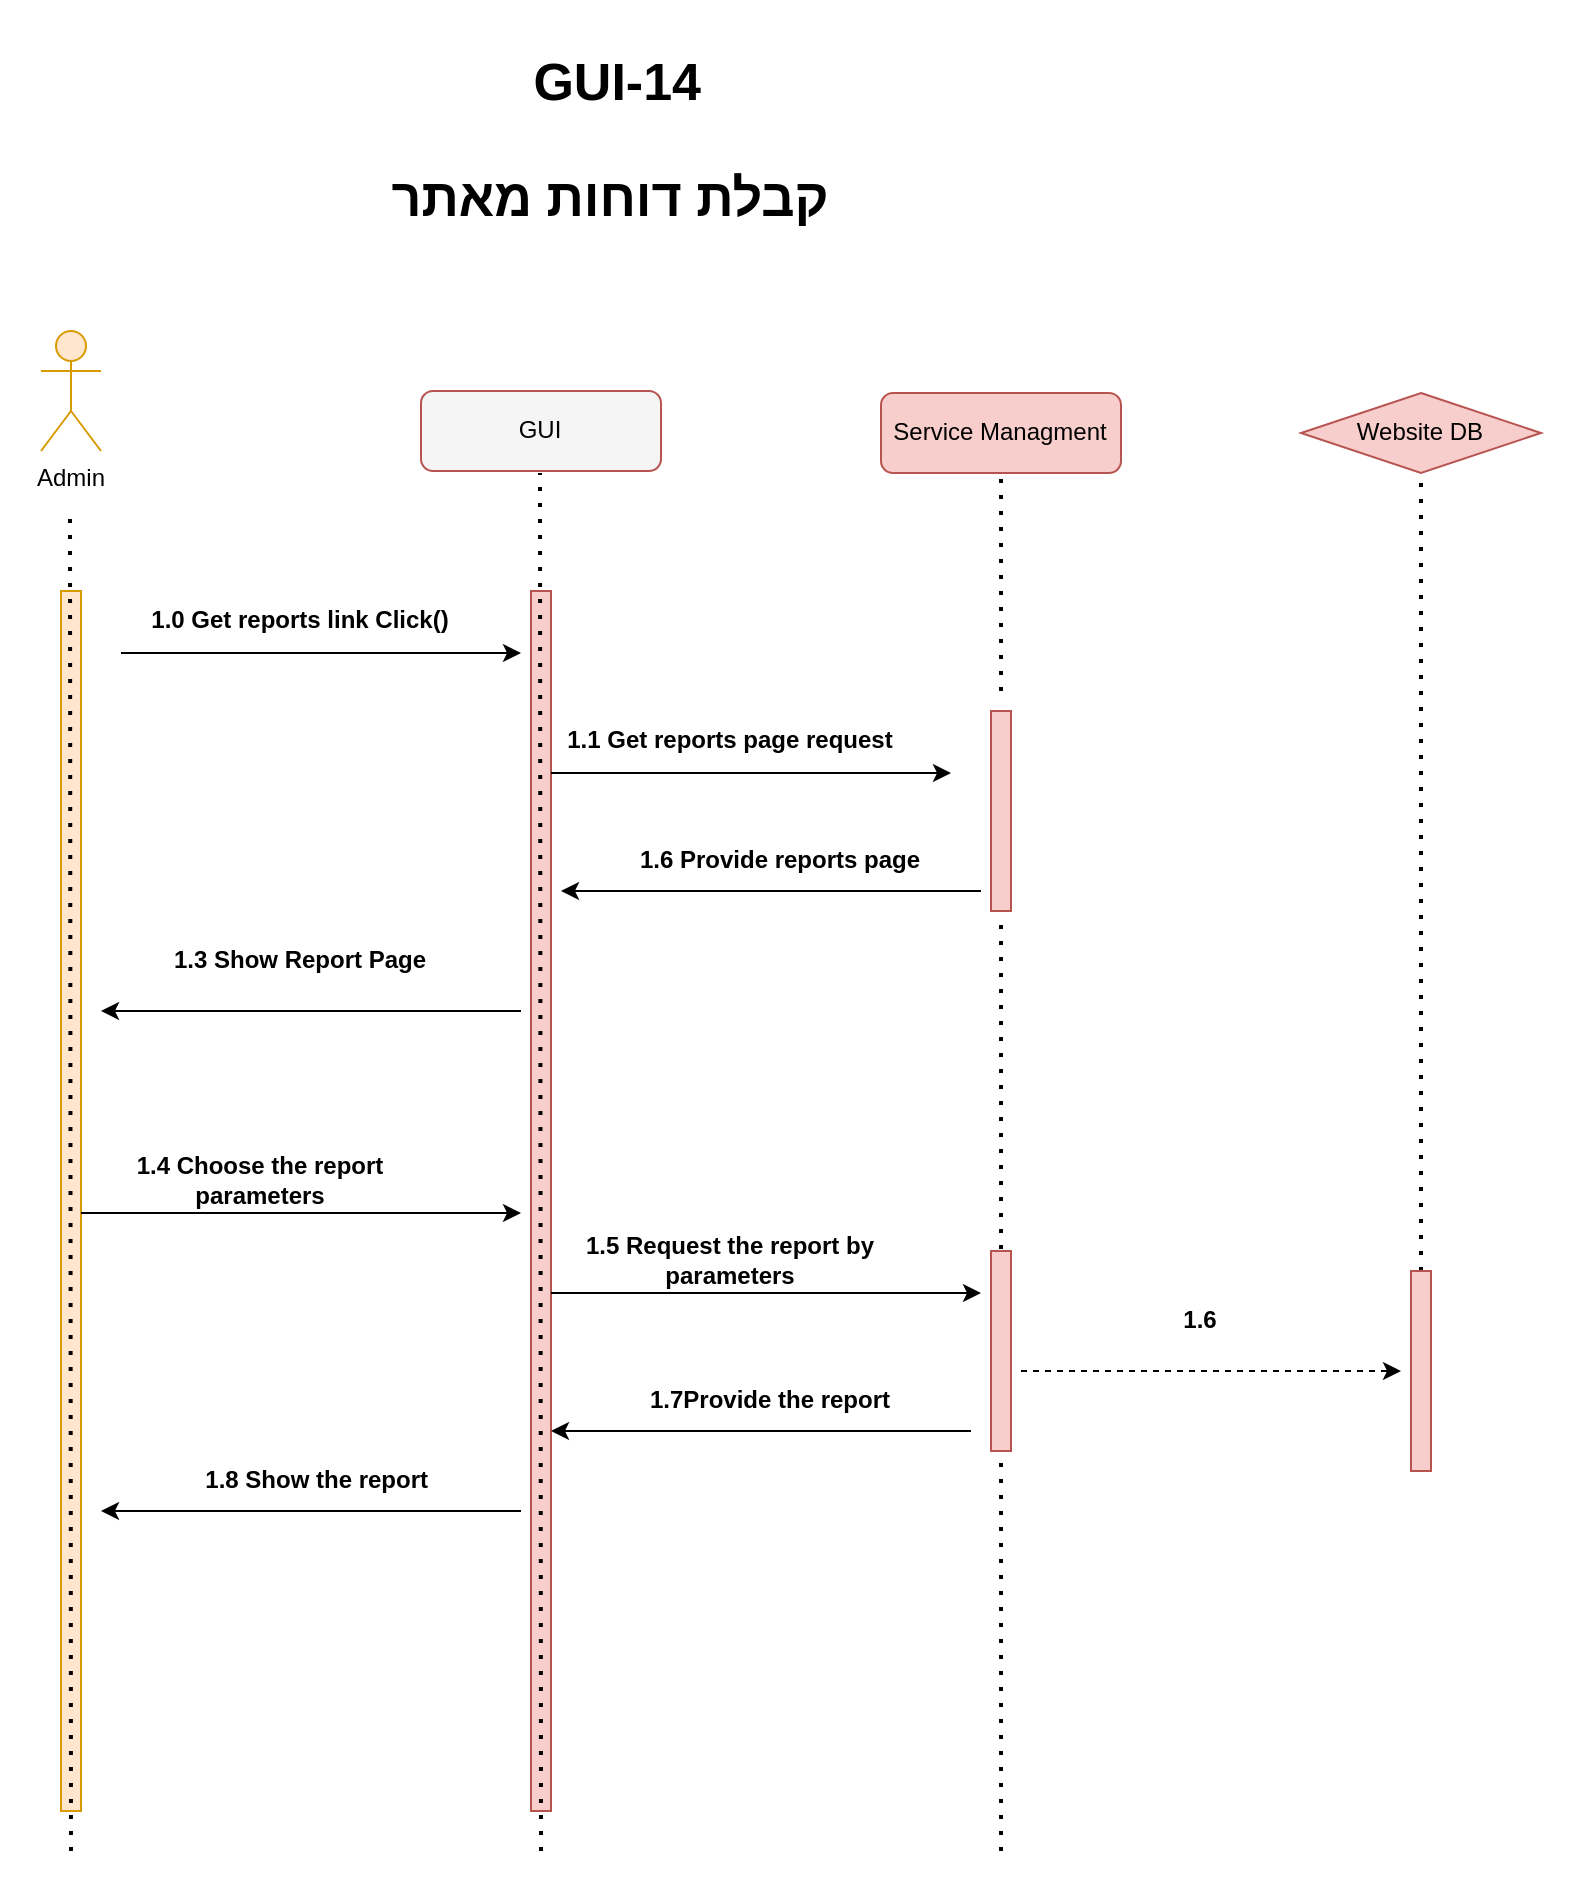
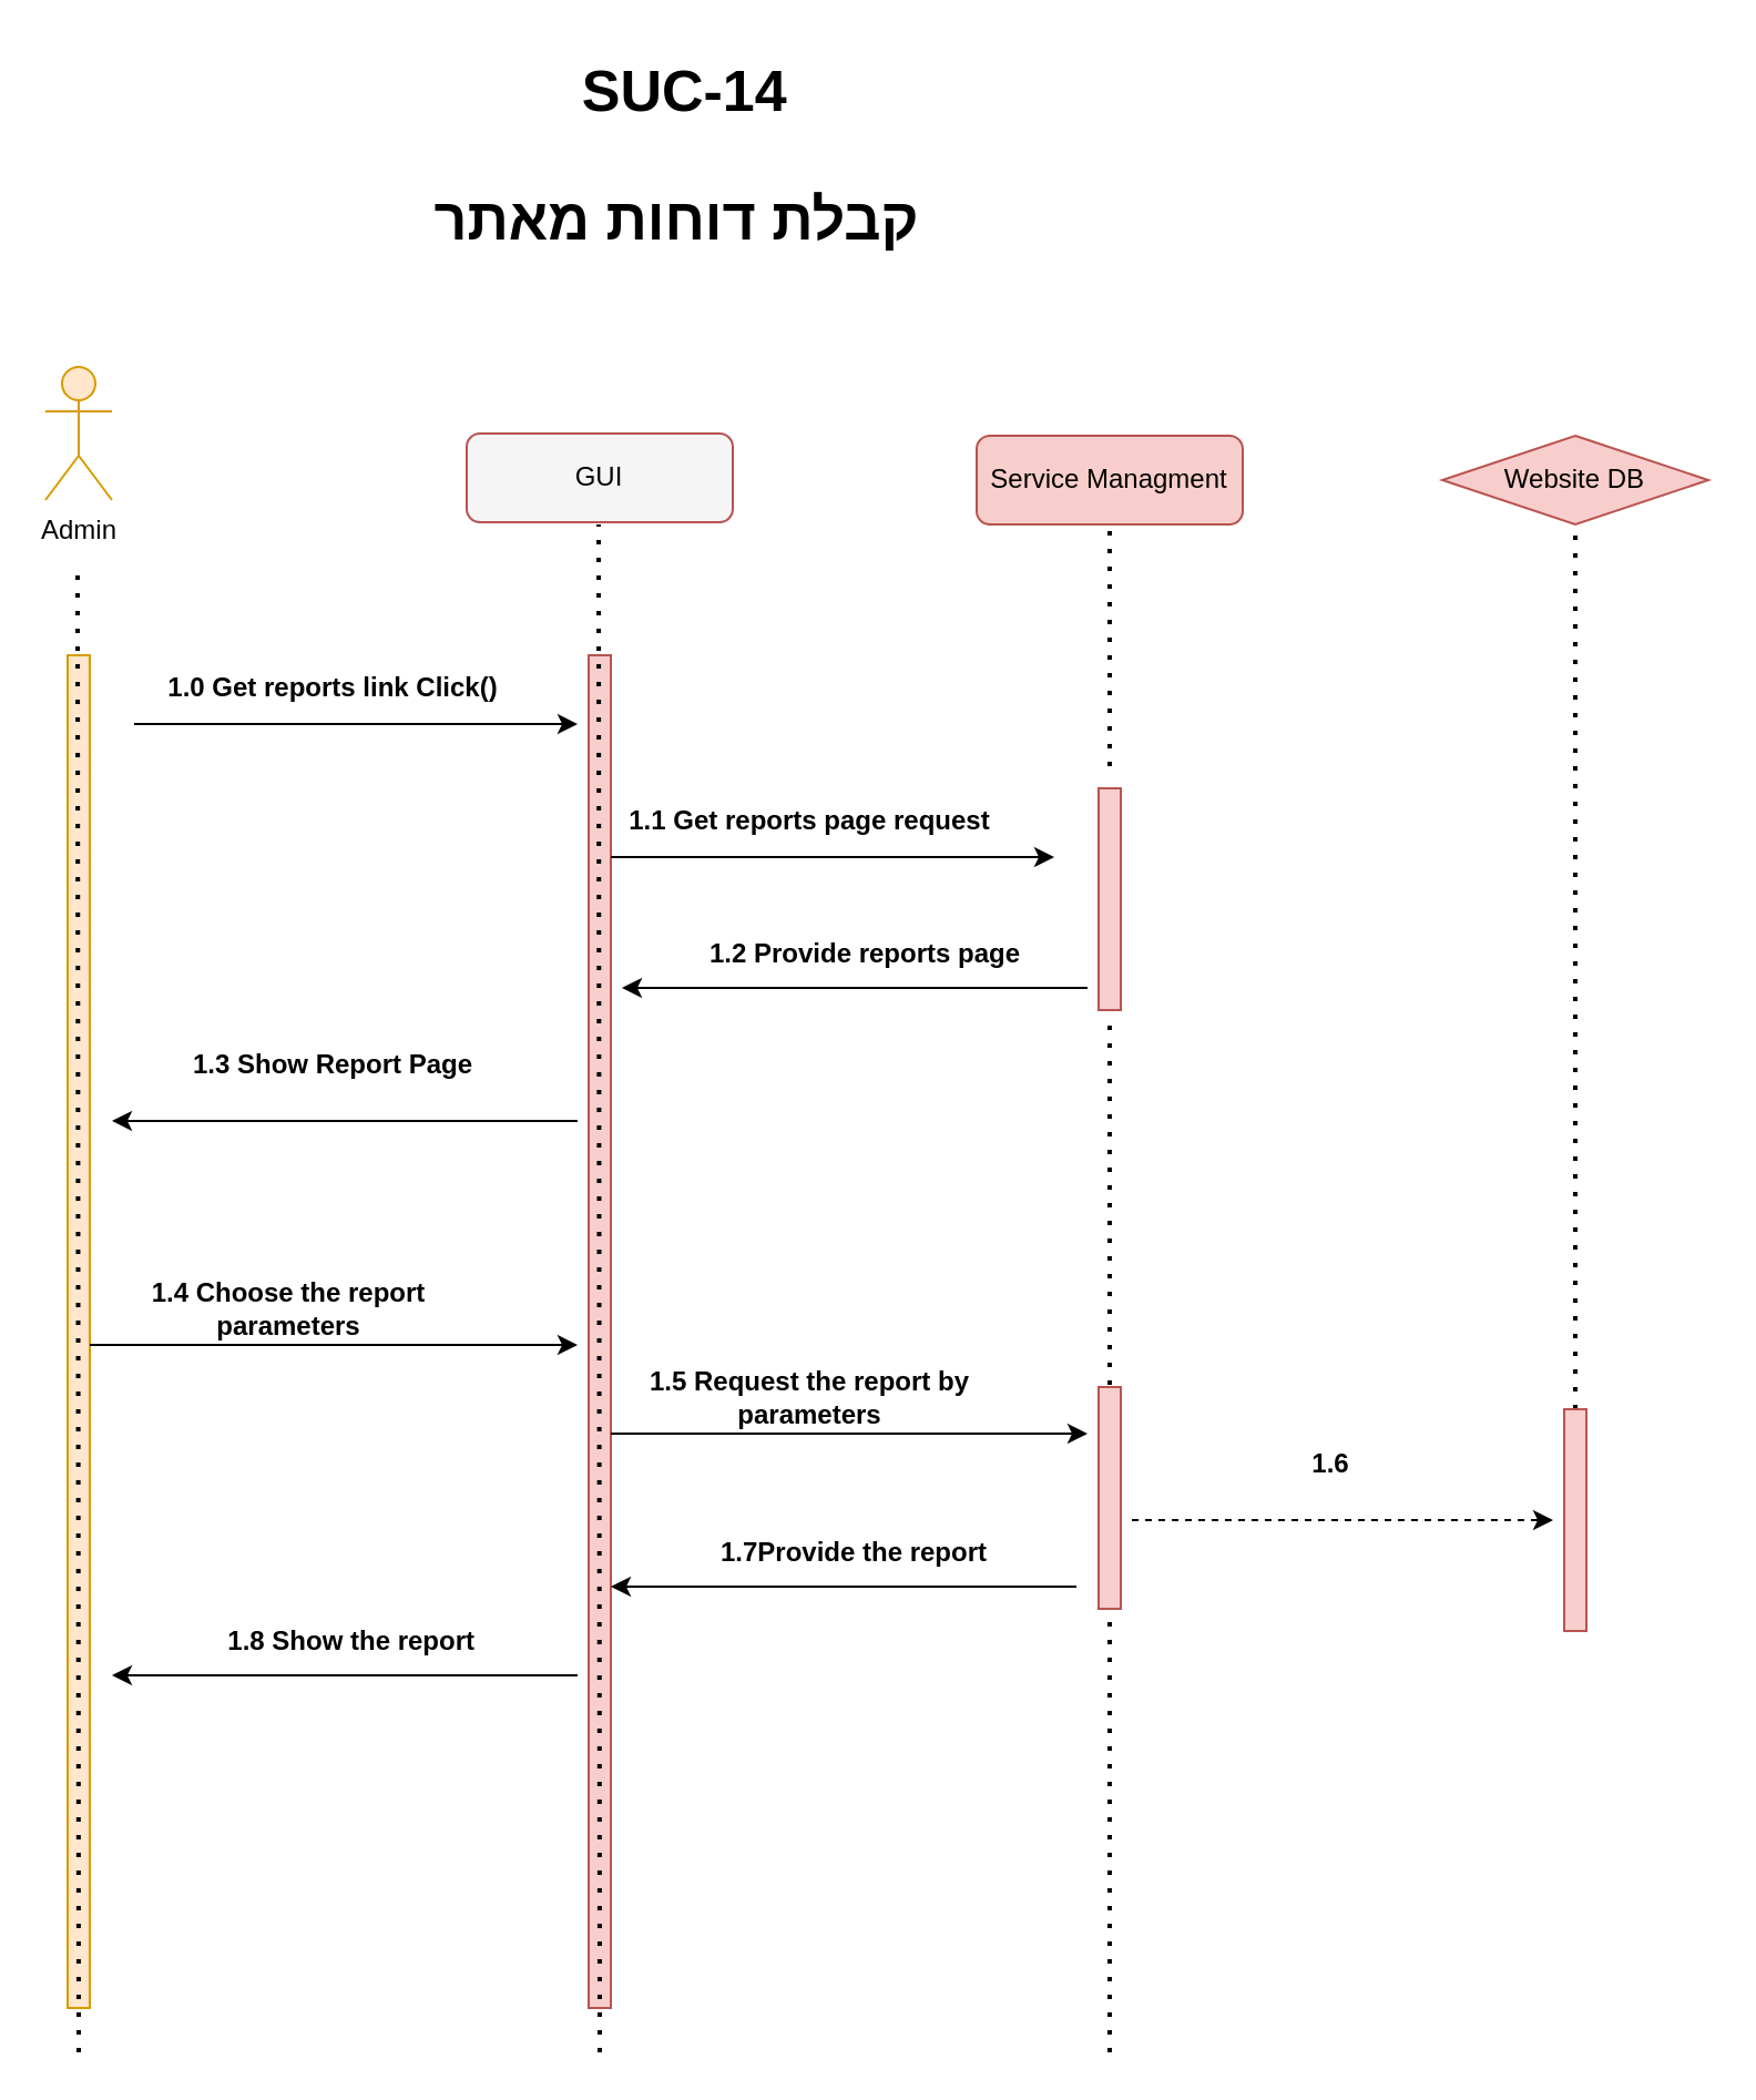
- <mxCell id="4" value="&lt;p class=&quot;MsoNormal&quot; dir=&quot;RTL&quot;&gt;&lt;span lang=&quot;EN-GB&quot; dir=&quot;LTR&quot;&gt;GUI-14&lt;/span&gt;&lt;span dir=&quot;RTL&quot;&gt;&lt;/span&gt;&lt;span dir=&quot;RTL&quot;&gt;&lt;/span&gt;&lt;span lang=&quot;HE&quot; style=&quot;font-family: &amp;#34;david&amp;#34; , sans-serif&quot;&gt;&lt;span dir=&quot;RTL&quot;&gt;&lt;/span&gt;&lt;span dir=&quot;RTL&quot;&gt;&lt;/span&gt;&amp;nbsp;&lt;/span&gt;&lt;/p&gt;&lt;p class=&quot;MsoNormal&quot; dir=&quot;RTL&quot;&gt;&lt;span lang=&quot;HE&quot; style=&quot;font-family: &amp;#34;david&amp;#34; , sans-serif&quot;&gt;קבלת דוחות מאתר&lt;/span&gt;&lt;/p&gt;" style="text;html=1;strokeColor=none;fillColor=none;align=center;verticalAlign=middle;whiteSpace=wrap;rounded=0;fontStyle=1;fontSize=26;" parent="1" vertex="1"><mxGeometry x="70" y="20" width="470" height="90" as="geometry" /></mxCell>
+ <mxCell id="4" value="&lt;p class=&quot;MsoNormal&quot; dir=&quot;RTL&quot;&gt;&lt;span lang=&quot;EN-GB&quot; dir=&quot;LTR&quot;&gt;SUC-14&lt;/span&gt;&lt;span dir=&quot;RTL&quot;&gt;&lt;/span&gt;&lt;span dir=&quot;RTL&quot;&gt;&lt;/span&gt;&lt;span lang=&quot;HE&quot; style=&quot;font-family: &amp;#34;david&amp;#34; , sans-serif&quot;&gt;&lt;span dir=&quot;RTL&quot;&gt;&lt;/span&gt;&lt;span dir=&quot;RTL&quot;&gt;&lt;/span&gt;&amp;nbsp;&lt;/span&gt;&lt;/p&gt;&lt;p class=&quot;MsoNormal&quot; dir=&quot;RTL&quot;&gt;&lt;span lang=&quot;HE&quot; style=&quot;font-family: &amp;#34;david&amp;#34; , sans-serif&quot;&gt;קבלת דוחות מאתר&lt;/span&gt;&lt;/p&gt;" style="text;html=1;strokeColor=none;fillColor=none;align=center;verticalAlign=middle;whiteSpace=wrap;rounded=0;fontStyle=1;fontSize=26;" parent="1" vertex="1"><mxGeometry x="70" y="20" width="470" height="90" as="geometry" /></mxCell>
- <mxCell id="16" value="&lt;font style=&quot;font-size: 12px&quot;&gt;1.6 Provide reports page&lt;/font&gt;" style="text;html=1;strokeColor=none;fillColor=none;align=center;verticalAlign=middle;whiteSpace=wrap;rounded=0;shadow=0;glass=0;sketch=0;fontSize=12;fontStyle=1" parent="1" vertex="1"><mxGeometry x="300" y="420" width="180" height="10" as="geometry" /></mxCell>
+ <mxCell id="16" value="&lt;font style=&quot;font-size: 12px&quot;&gt;1.2 Provide reports page&lt;/font&gt;" style="text;html=1;strokeColor=none;fillColor=none;align=center;verticalAlign=middle;whiteSpace=wrap;rounded=0;shadow=0;glass=0;sketch=0;fontSize=12;fontStyle=1" parent="1" vertex="1"><mxGeometry x="300" y="420" width="180" height="10" as="geometry" /></mxCell>
